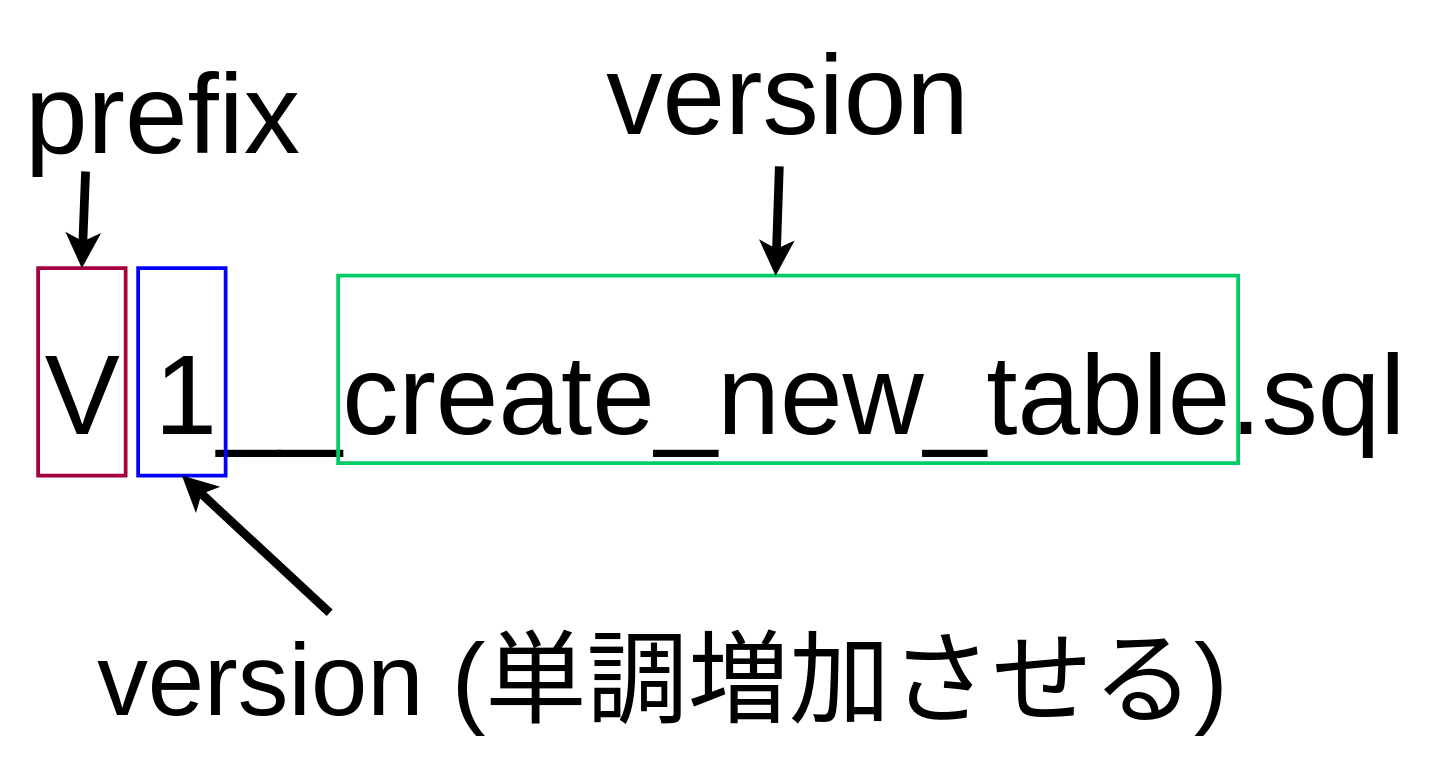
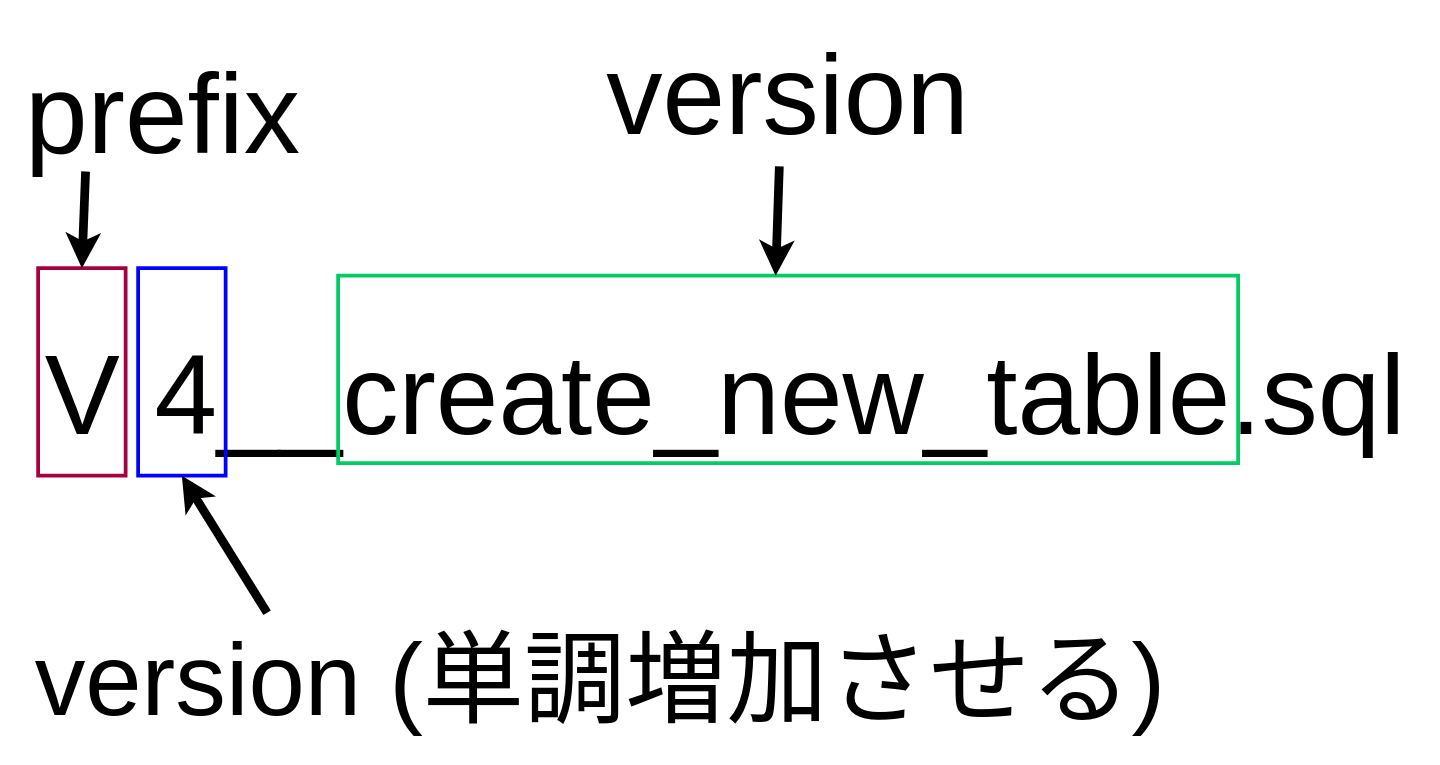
- <mxCell id="2" value="&lt;font color=&quot;#000000&quot;&gt;&lt;font style=&quot;font-size: 90px&quot;&gt;V&amp;nbsp;&lt;/font&gt;&lt;font size=&quot;1&quot;&gt; &lt;/font&gt;&lt;font style=&quot;font-size: 90px&quot;&gt;1__create_new_table.sql&lt;/font&gt;&lt;/font&gt;" style="text;html=1;strokeColor=none;fillColor=none;align=center;verticalAlign=middle;whiteSpace=wrap;rounded=0;" vertex="1" parent="1"><mxGeometry x="30" y="230" width="1100" height="170" as="geometry" /></mxCell>
+ <mxCell id="2" value="&lt;font color=&quot;#000000&quot;&gt;&lt;font style=&quot;font-size: 90px&quot;&gt;V&amp;nbsp;&lt;/font&gt;&lt;font size=&quot;1&quot;&gt; &lt;/font&gt;&lt;font style=&quot;font-size: 90px&quot;&gt;4__create_new_table.sql&lt;/font&gt;&lt;/font&gt;" style="text;html=1;strokeColor=none;fillColor=none;align=center;verticalAlign=middle;whiteSpace=wrap;rounded=0;" vertex="1" parent="1"><mxGeometry x="30" y="230" width="1100" height="170" as="geometry" /></mxCell>
- <mxCell id="8" value="&lt;font style=&quot;font-size: 81px&quot;&gt;version (単調増加させる)&lt;/font&gt;" style="text;html=1;strokeColor=none;fillColor=none;align=center;verticalAlign=middle;whiteSpace=wrap;rounded=0;labelBackgroundColor=#FFFFFF;fontSize=90;fontColor=#000000;" vertex="1" parent="1"><mxGeometry x="70" y="490" width="920" height="100" as="geometry" /></mxCell>
+ <mxCell id="8" value="&lt;font style=&quot;font-size: 81px&quot;&gt;version (単調増加させる)&lt;/font&gt;" style="text;html=1;strokeColor=none;fillColor=none;align=center;verticalAlign=middle;whiteSpace=wrap;rounded=0;labelBackgroundColor=#FFFFFF;fontSize=90;fontColor=#000000;" vertex="1" parent="1"><mxGeometry x="20" y="490" width="920" height="100" as="geometry" /></mxCell>
